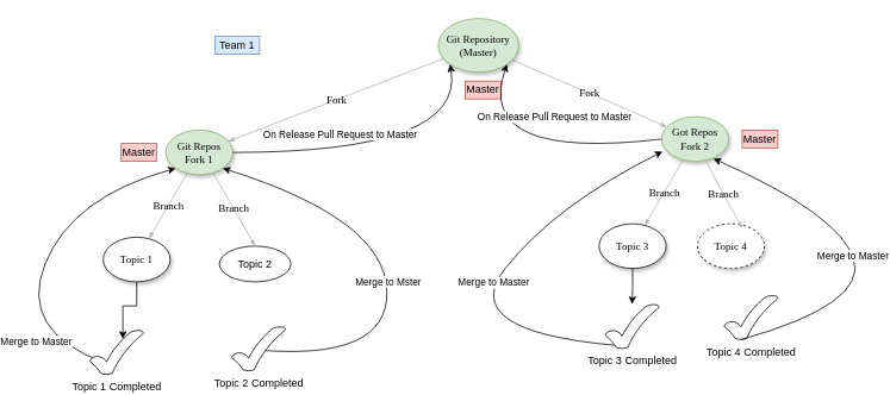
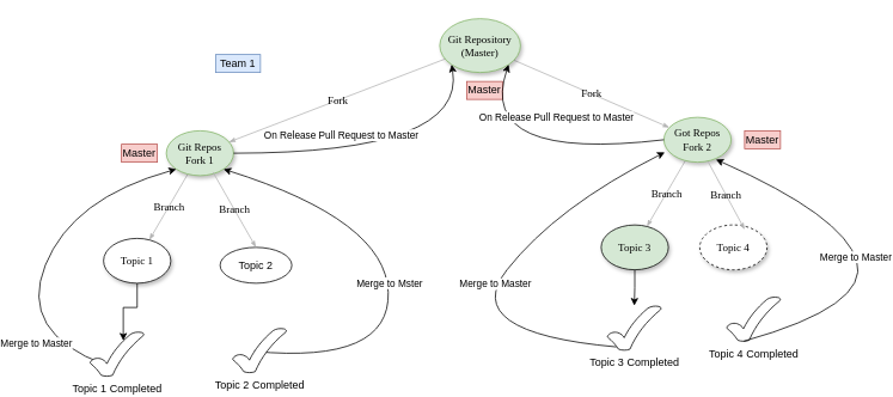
- <mxCell id="13" value="Team 1" style="text;html=1;strokeColor=#6c8ebf;fillColor=#dae8fc;align=center;verticalAlign=middle;whiteSpace=wrap;rounded=0;" vertex="1" parent="1"><mxGeometry x="240" y="40" width="50" height="20" as="geometry" /></mxCell>
+ <mxCell id="13" value="Team 1" style="text;html=1;strokeColor=#6c8ebf;fillColor=#dae8fc;align=center;verticalAlign=middle;whiteSpace=wrap;rounded=0;" vertex="1" parent="1"><mxGeometry x="240" y="60" width="50" height="20" as="geometry" /></mxCell>
- <mxCell id="8" value="&lt;span&gt;Topic 3&lt;/span&gt;" style="ellipse;whiteSpace=wrap;html=1;rounded=0;shadow=1;comic=0;labelBackgroundColor=none;strokeWidth=1;fontFamily=Verdana;fontSize=12;align=center;" parent="1" vertex="1"><mxGeometry x="670" y="250" width="75" height="50" as="geometry" /></mxCell>
+ <mxCell id="8" value="&lt;span&gt;Topic 3&lt;/span&gt;" style="ellipse;whiteSpace=wrap;html=1;rounded=0;shadow=1;comic=0;labelBackgroundColor=none;strokeWidth=1;fontFamily=Verdana;fontSize=12;align=center;fillColor=#d5e8d4;" parent="1" vertex="1"><mxGeometry x="670" y="250" width="75" height="50" as="geometry" /></mxCell>
